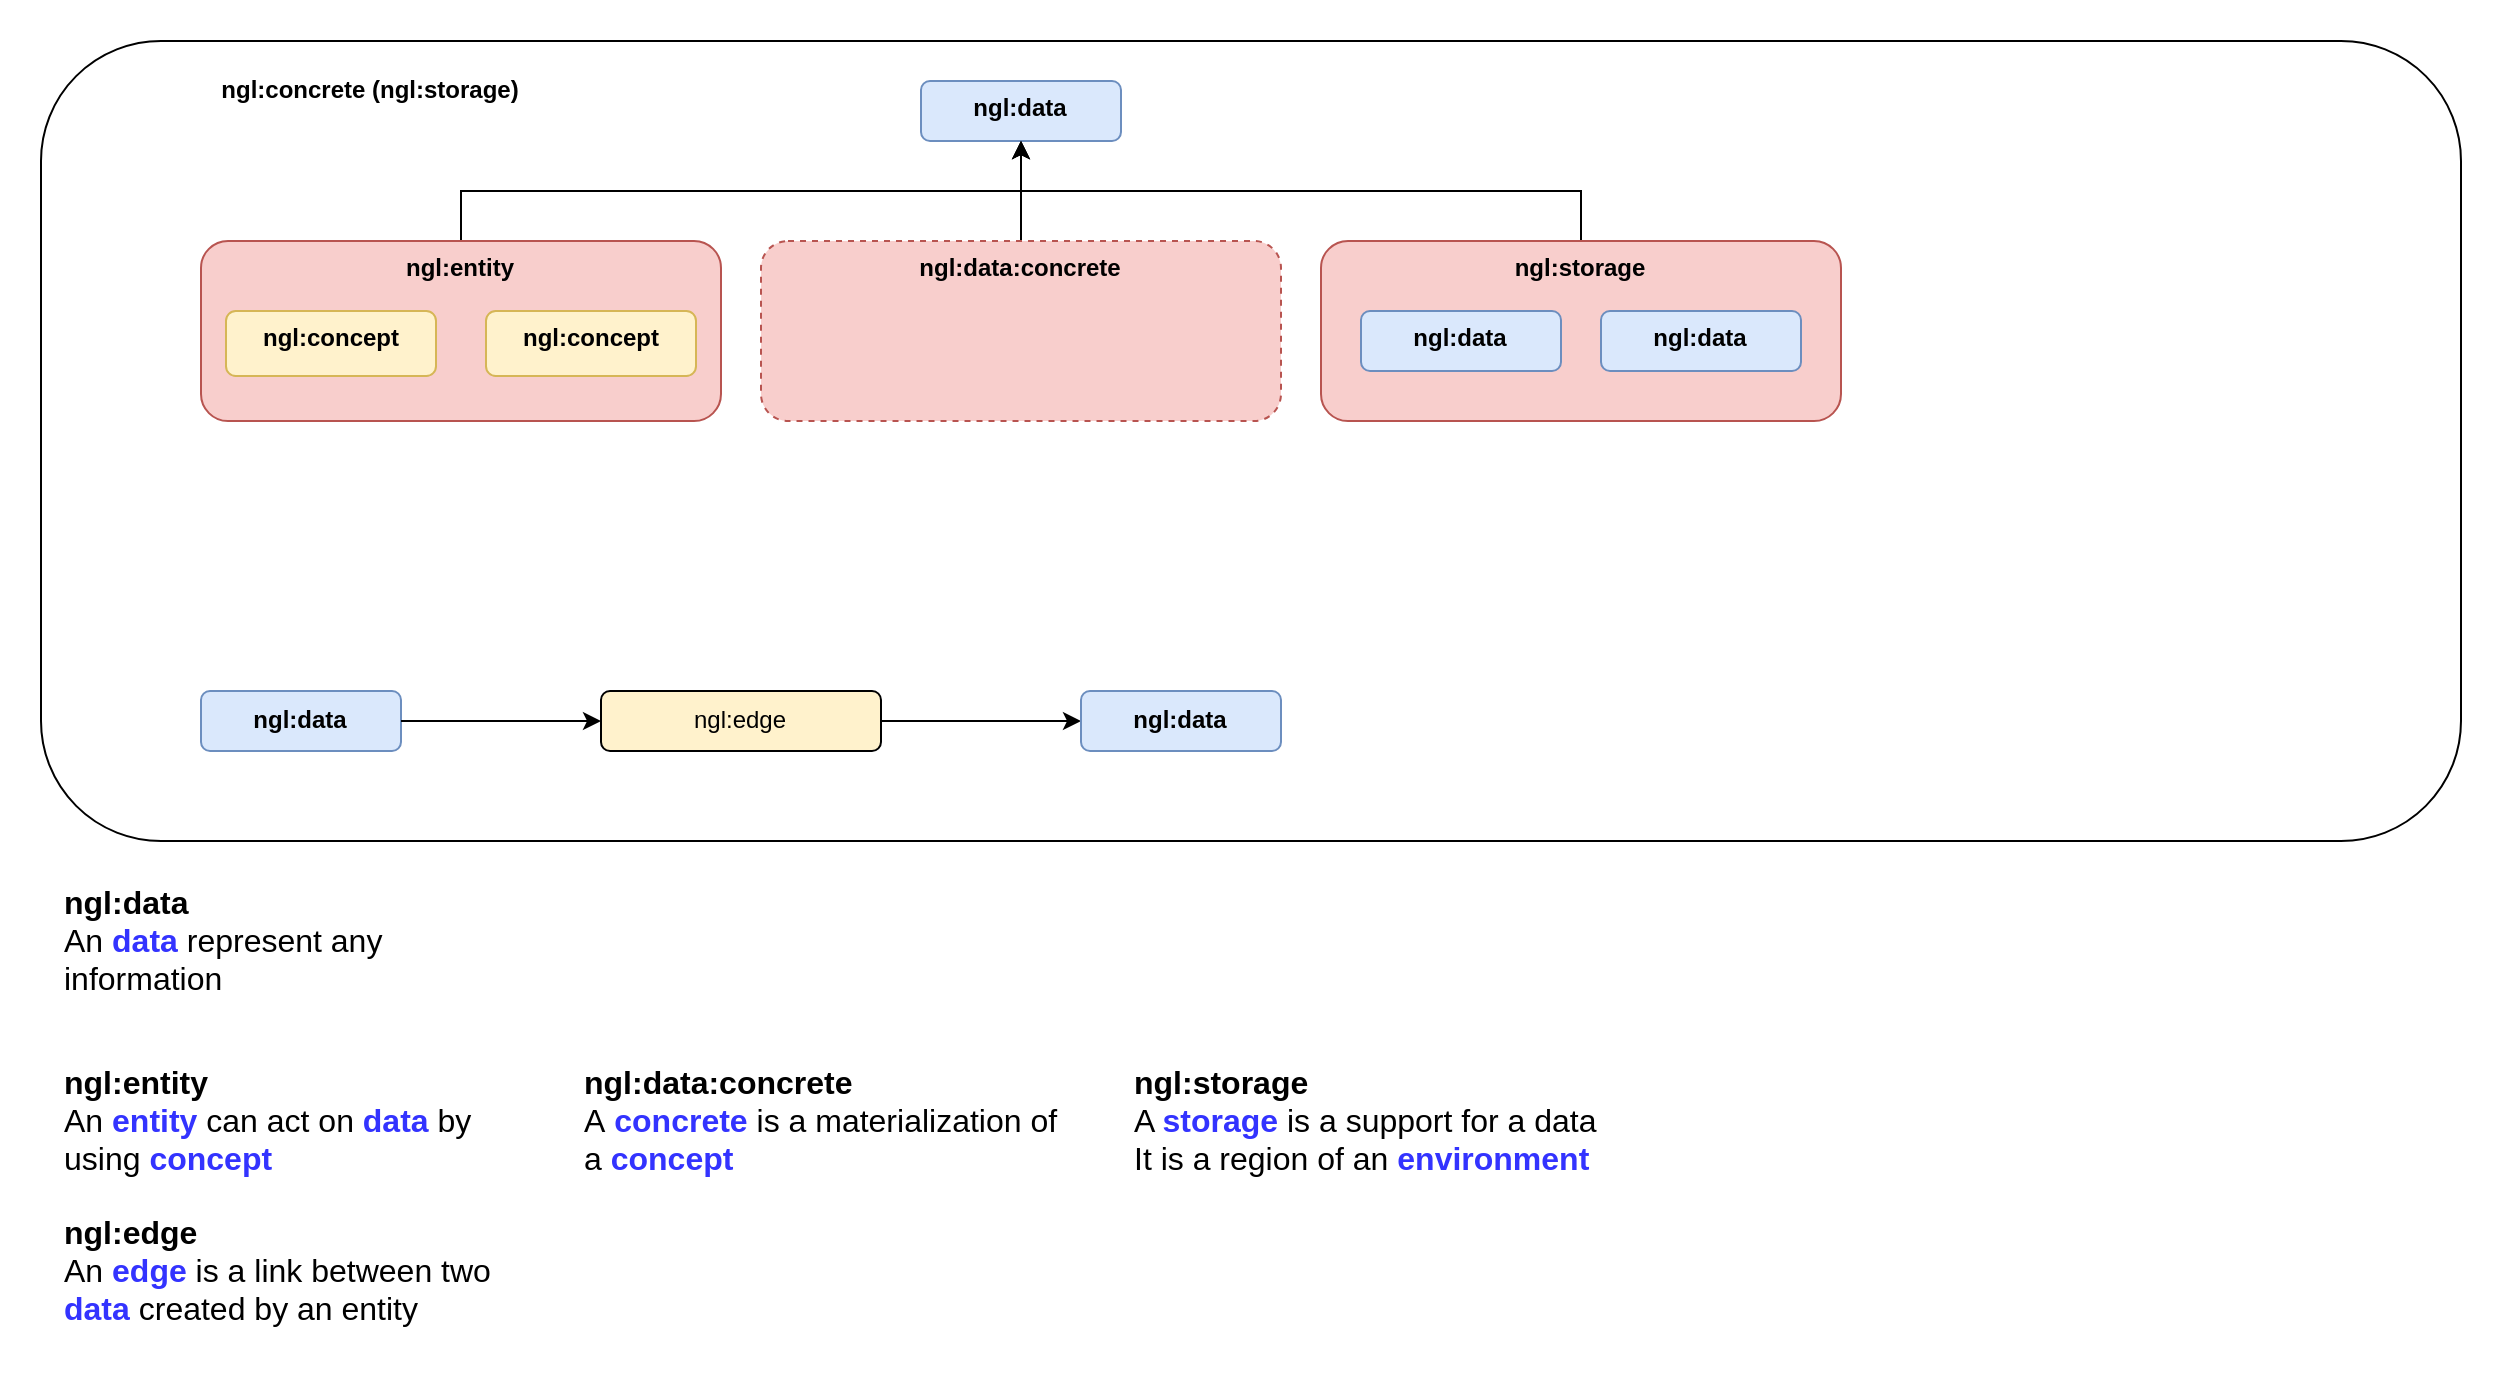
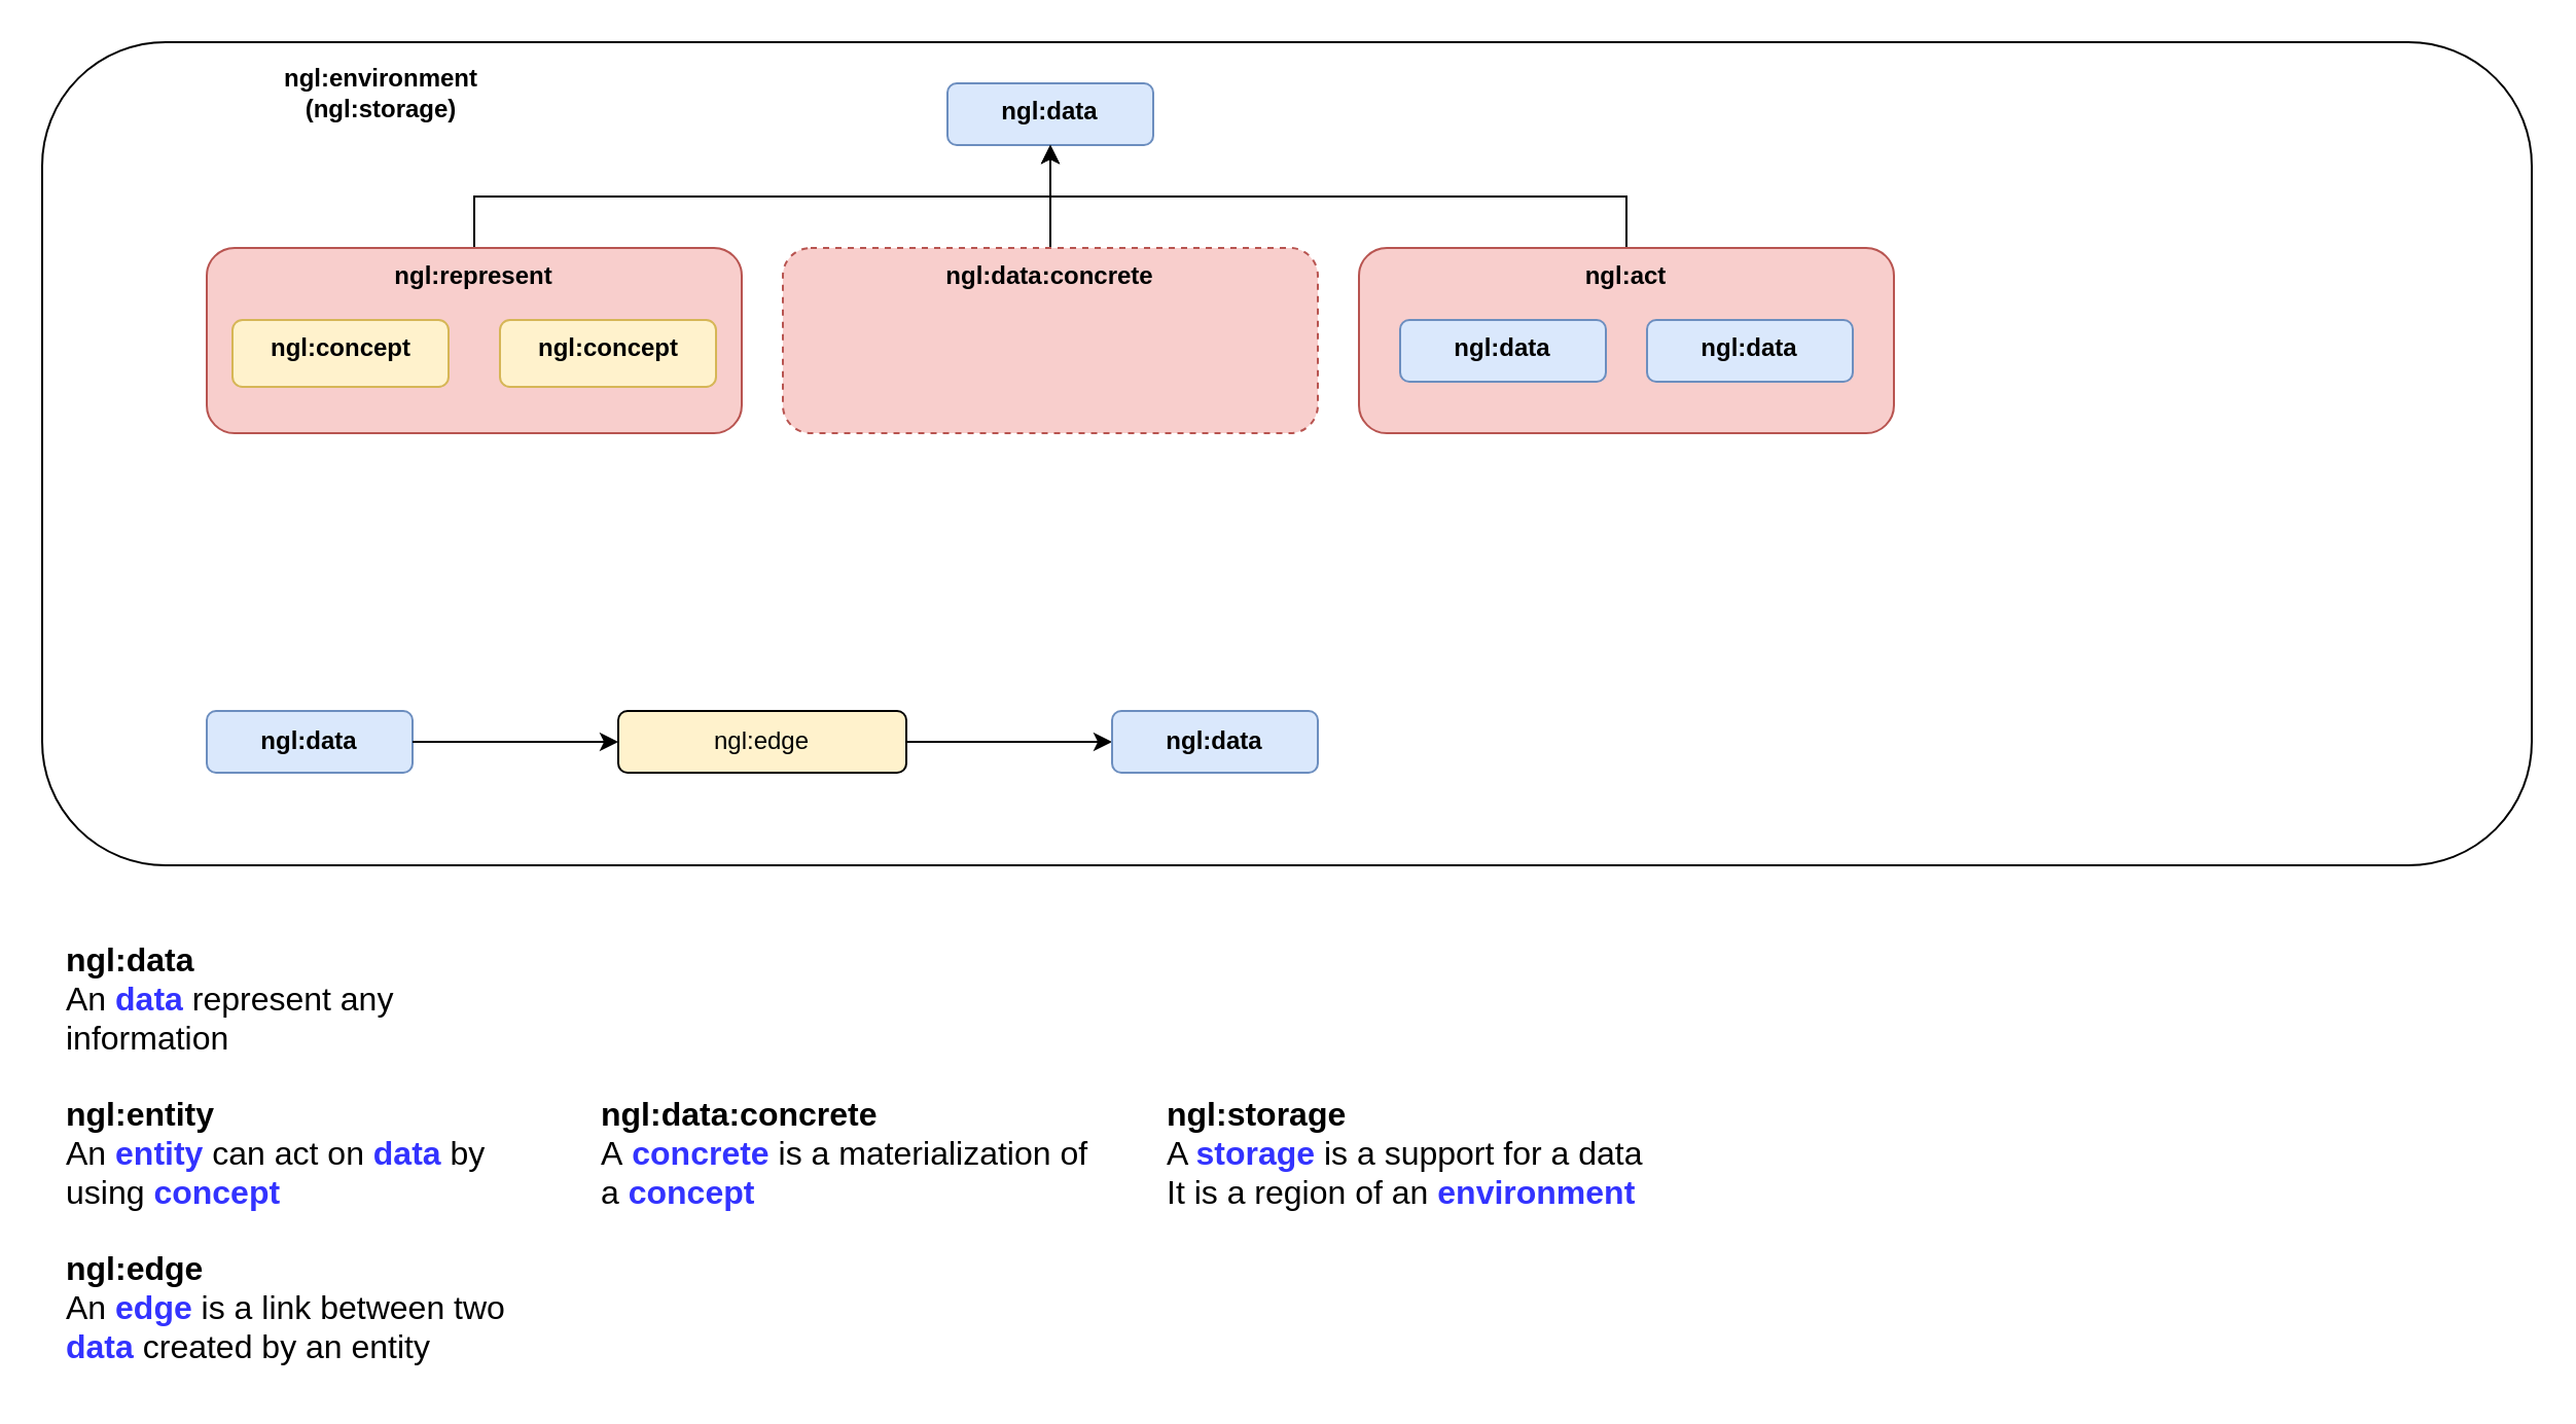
- <mxCell id="3" value="&lt;b&gt;ngl:concrete (ngl:storage)&lt;/b&gt;" style="text;html=1;strokeColor=none;fillColor=none;align=center;verticalAlign=middle;whiteSpace=wrap;rounded=0;" vertex="1" parent="1"><mxGeometry x="100" y="35" width="170" height="20" as="geometry" /></mxCell>
+ <mxCell id="3" value="&lt;b&gt;ngl:environment (ngl:storage)&lt;/b&gt;" style="text;html=1;strokeColor=none;fillColor=none;align=center;verticalAlign=middle;whiteSpace=wrap;rounded=0;" vertex="1" parent="1"><mxGeometry x="100" y="35" width="170" height="20" as="geometry" /></mxCell>
- <mxCell id="12" value="&lt;div&gt;&lt;b&gt;ngl:entity&lt;/b&gt;&lt;/div&gt;" style="rounded=1;whiteSpace=wrap;html=1;fillColor=#f8cecc;strokeColor=#b85450;align=center;verticalAlign=top;" vertex="1" parent="1"><mxGeometry x="100" y="120" width="260" height="90" as="geometry" /></mxCell>
+ <mxCell id="12" value="&lt;div&gt;&lt;b&gt;ngl:represent&lt;/b&gt;&lt;/div&gt;" style="rounded=1;whiteSpace=wrap;html=1;fillColor=#f8cecc;strokeColor=#b85450;align=center;verticalAlign=top;" vertex="1" parent="1"><mxGeometry x="100" y="120" width="260" height="90" as="geometry" /></mxCell>
- <mxCell id="19" value="&lt;div&gt;&lt;b&gt;ngl:storage&lt;/b&gt;&lt;/div&gt;" style="rounded=1;whiteSpace=wrap;html=1;fillColor=#f8cecc;strokeColor=#b85450;align=center;verticalAlign=top;" vertex="1" parent="1"><mxGeometry x="660" y="120" width="260" height="90" as="geometry" /></mxCell>
+ <mxCell id="19" value="&lt;div&gt;&lt;b&gt;ngl:act&lt;/b&gt;&lt;/div&gt;" style="rounded=1;whiteSpace=wrap;html=1;fillColor=#f8cecc;strokeColor=#b85450;align=center;verticalAlign=top;" vertex="1" parent="1"><mxGeometry x="660" y="120" width="260" height="90" as="geometry" /></mxCell>
- <mxCell id="20" value="&lt;div&gt;&lt;b&gt;ngl:data&lt;/b&gt;&lt;/div&gt;&lt;div&gt;An &lt;b&gt;&lt;font color=&quot;#3333FF&quot;&gt;data&lt;/font&gt;&lt;/b&gt; represent any information&lt;br&gt;&lt;b&gt;&lt;/b&gt;&lt;/div&gt;&lt;div&gt;&lt;b&gt;&lt;br&gt;&lt;/b&gt;&lt;/div&gt;" style="text;html=1;strokeColor=none;fillColor=none;align=left;verticalAlign=top;whiteSpace=wrap;rounded=0;fontSize=16;fontStyle=0" vertex="1" parent="1"><mxGeometry x="30" y="435" width="240" height="70" as="geometry" /></mxCell>
+ <mxCell id="20" value="&lt;div&gt;&lt;b&gt;ngl:data&lt;/b&gt;&lt;/div&gt;&lt;div&gt;An &lt;b&gt;&lt;font color=&quot;#3333FF&quot;&gt;data&lt;/font&gt;&lt;/b&gt; represent any information&lt;br&gt;&lt;b&gt;&lt;/b&gt;&lt;/div&gt;&lt;div&gt;&lt;b&gt;&lt;br&gt;&lt;/b&gt;&lt;/div&gt;" style="text;html=1;strokeColor=none;fillColor=none;align=left;verticalAlign=top;whiteSpace=wrap;rounded=0;fontSize=16;fontStyle=0" vertex="1" parent="1"><mxGeometry x="30" y="450" width="240" height="70" as="geometry" /></mxCell>
